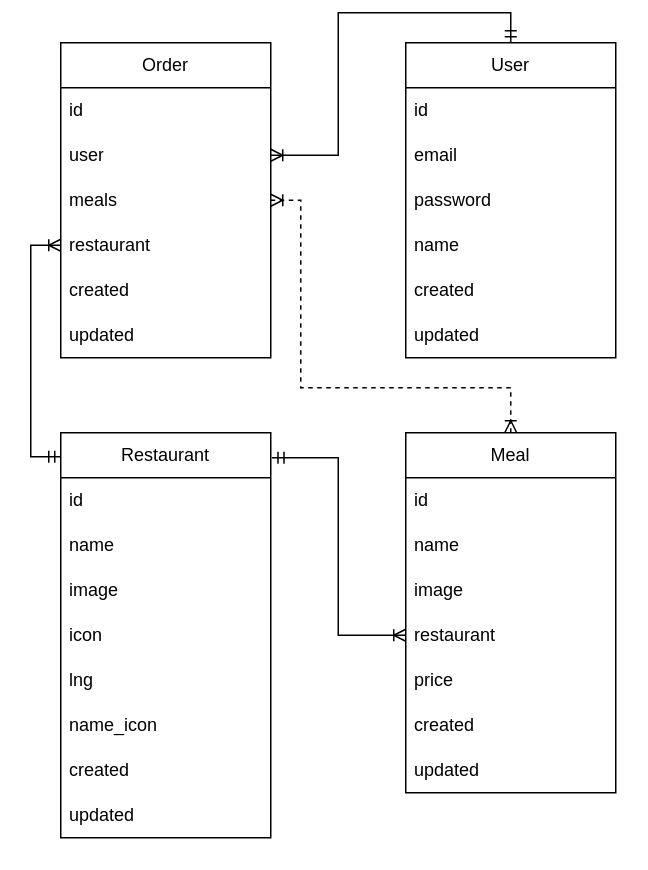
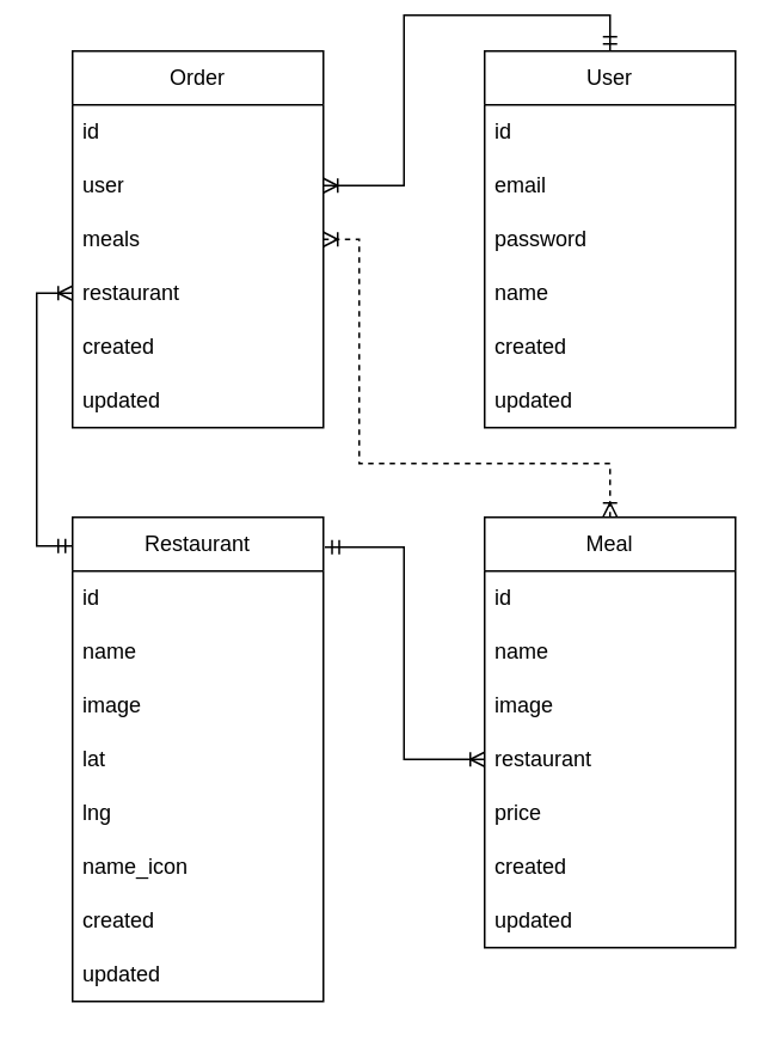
- <mxCell id="6" value="icon" style="text;strokeColor=none;fillColor=none;align=left;verticalAlign=middle;spacingLeft=4;spacingRight=4;overflow=hidden;points=[[0,0.5],[1,0.5]];portConstraint=eastwest;rotatable=0;whiteSpace=wrap;html=1;" parent="2" vertex="1"><mxGeometry y="120" width="140" height="30" as="geometry" /></mxCell>
+ <mxCell id="6" value="lat" style="text;strokeColor=none;fillColor=none;align=left;verticalAlign=middle;spacingLeft=4;spacingRight=4;overflow=hidden;points=[[0,0.5],[1,0.5]];portConstraint=eastwest;rotatable=0;whiteSpace=wrap;html=1;" parent="2" vertex="1"><mxGeometry y="120" width="140" height="30" as="geometry" /></mxCell>
